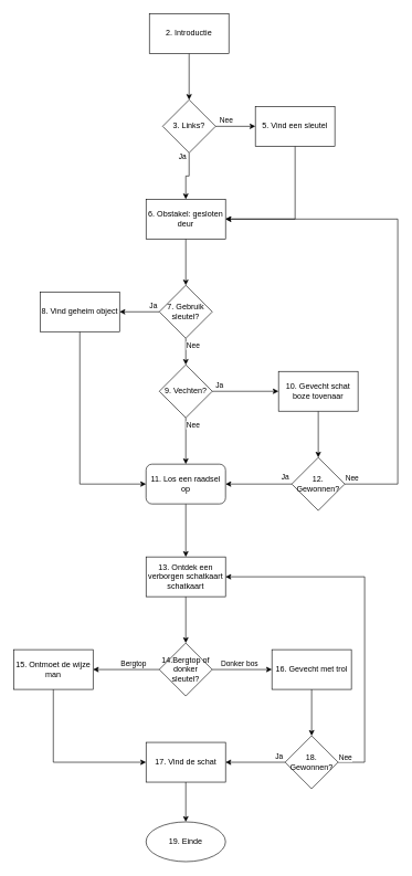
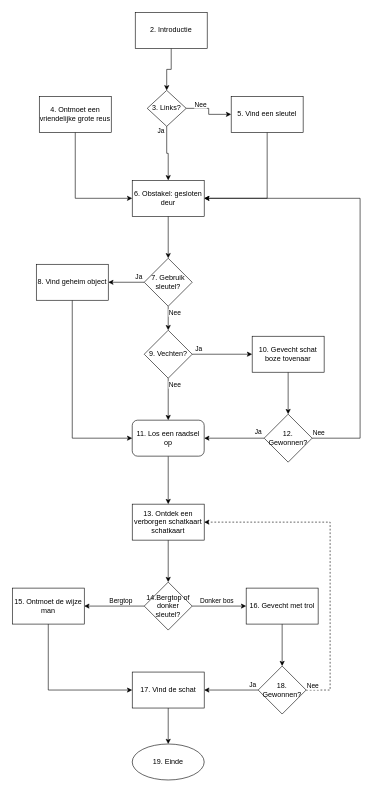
+ <mxCell id="9" value="4. Ontmoet een vriendelijke grote reus" style="whiteSpace=wrap;html=1;" parent="1" vertex="1"><mxGeometry x="65" y="160" width="120" height="60" as="geometry" /></mxCell>
- <mxCell id="7" value="3. Links?" style="rhombus;whiteSpace=wrap;html=1;" parent="1" vertex="1"><mxGeometry x="245" y="150" width="80" height="80" as="geometry" /></mxCell>
+ <mxCell id="7" value="3. Links?" style="rhombus;whiteSpace=wrap;html=1;" parent="1" vertex="1"><mxGeometry x="245" y="150" width="65" height="60" as="geometry" /></mxCell>
+ <mxCell id="8" style="edgeStyle=orthogonalEdgeStyle;rounded=0;orthogonalLoop=1;jettySize=auto;html=1;entryX=0;entryY=0.5;entryDx=0;entryDy=0;exitX=0.5;exitY=1;exitDx=0;exitDy=0;" parent="1" source="9" target="13" edge="1"><mxGeometry relative="1" as="geometry"><mxPoint x="170" y="230" as="sourcePoint" /></mxGeometry></mxCell>
- <mxCell id="50" style="edgeStyle=orthogonalEdgeStyle;rounded=0;orthogonalLoop=1;jettySize=auto;html=1;entryX=1;entryY=0.5;entryDx=0;entryDy=0;exitX=1;exitY=0.5;exitDx=0;exitDy=0;" parent="1" source="52" target="35" edge="1"><mxGeometry relative="1" as="geometry"><mxPoint x="600" y="1160" as="sourcePoint" /><mxPoint x="540" y="880" as="targetPoint" /><Array as="points"><mxPoint x="550" y="1150" /><mxPoint x="550" y="870" /></Array></mxGeometry></mxCell>
+ <mxCell id="50" style="edgeStyle=orthogonalEdgeStyle;rounded=0;orthogonalLoop=1;jettySize=auto;html=1;entryX=1;entryY=0.5;entryDx=0;entryDy=0;exitX=1;exitY=0.5;exitDx=0;exitDy=0;dashed=1;" parent="1" source="52" target="35" edge="1"><mxGeometry relative="1" as="geometry"><mxPoint x="600" y="1160" as="sourcePoint" /><mxPoint x="540" y="880" as="targetPoint" /><Array as="points"><mxPoint x="550" y="1150" /><mxPoint x="550" y="870" /></Array></mxGeometry></mxCell>
